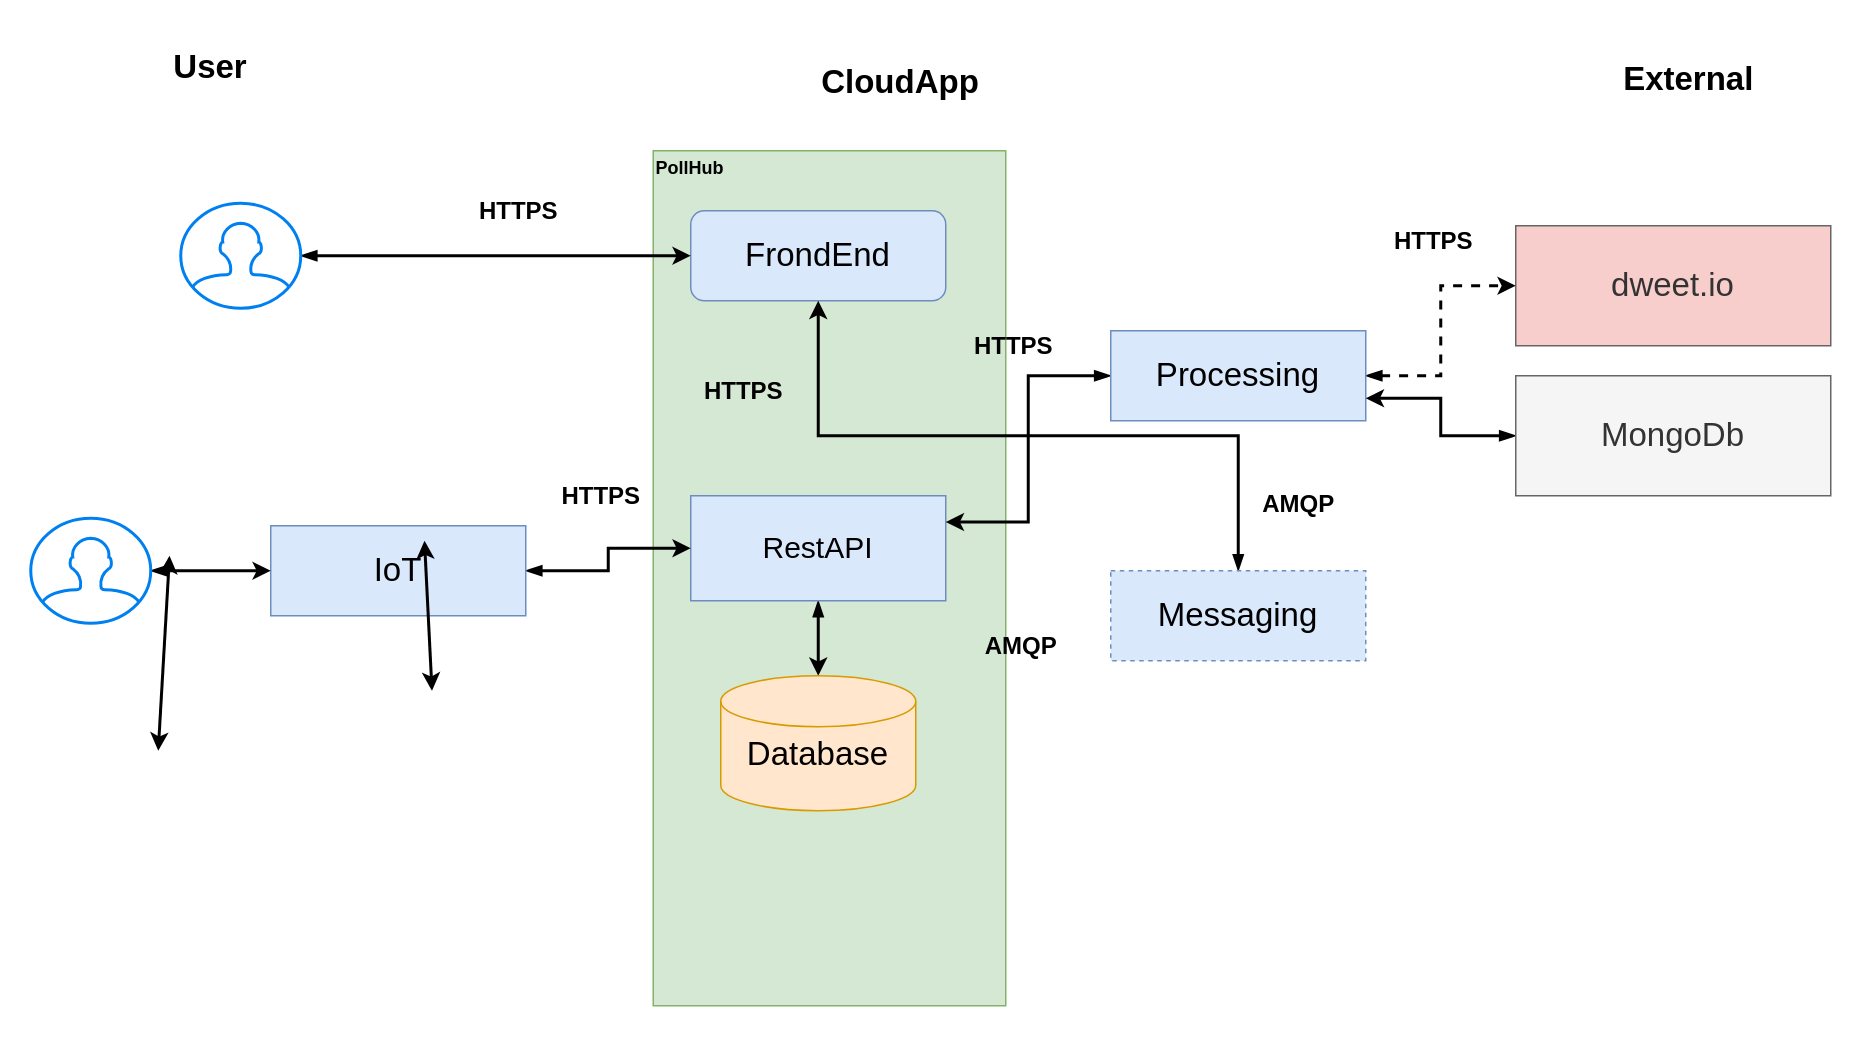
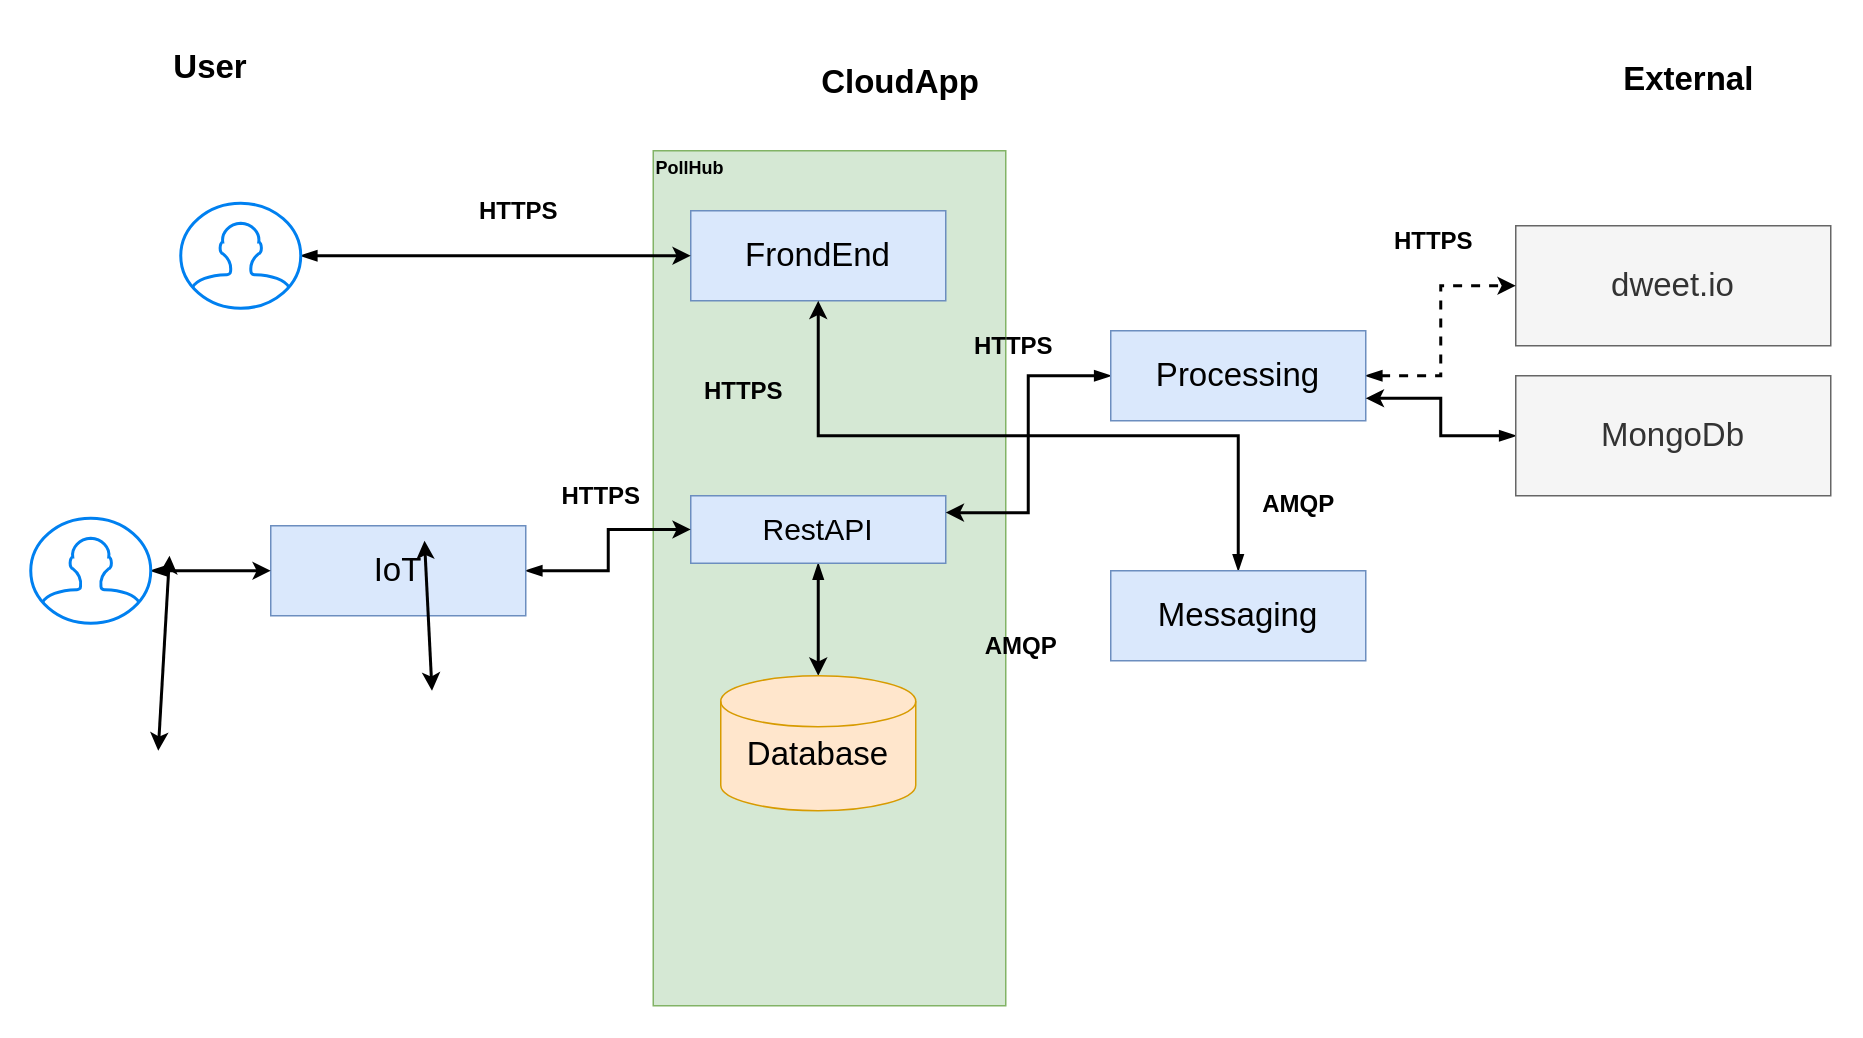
- <mxCell id="15" value="FrondEnd" style="whiteSpace=wrap;html=1;fontSize=22;fillColor=#dae8fc;strokeColor=#6c8ebf;rounded=1;" vertex="1" parent="1"><mxGeometry x="460" y="140" width="170" height="60" as="geometry" /></mxCell>
+ <mxCell id="15" value="FrondEnd" style="rounded=0;whiteSpace=wrap;html=1;fontSize=22;fillColor=#dae8fc;strokeColor=#6c8ebf;" vertex="1" parent="1"><mxGeometry x="460" y="140" width="170" height="60" as="geometry" /></mxCell>
- <mxCell id="9" value="dweet.io" style="whiteSpace=wrap;html=1;fillColor=#f8cecc;fontSize=22;strokeColor=#666666;fontColor=#333333;" parent="1" vertex="1"><mxGeometry x="1010" y="150" width="210" height="80" as="geometry" /></mxCell>
+ <mxCell id="9" value="dweet.io" style="whiteSpace=wrap;html=1;fillColor=#f5f5f5;fontSize=22;strokeColor=#666666;fontColor=#333333;" parent="1" vertex="1"><mxGeometry x="1010" y="150" width="210" height="80" as="geometry" /></mxCell>
- <mxCell id="5" value="&lt;span style=&quot;font-size: 20px&quot;&gt;RestAPI&lt;/span&gt;" style="rounded=0;whiteSpace=wrap;html=1;fontSize=22;fillColor=#dae8fc;strokeColor=#6c8ebf;" parent="1" vertex="1"><mxGeometry x="460" y="330" width="170" height="70" as="geometry" /></mxCell>
+ <mxCell id="5" value="&lt;span style=&quot;font-size: 20px&quot;&gt;RestAPI&lt;/span&gt;" style="rounded=0;whiteSpace=wrap;html=1;fontSize=22;fillColor=#dae8fc;strokeColor=#6c8ebf;" parent="1" vertex="1"><mxGeometry x="460" y="330" width="170" height="45" as="geometry" /></mxCell>
- <mxCell id="23" value="Messaging" style="rounded=0;whiteSpace=wrap;html=1;fontSize=22;fillColor=#dae8fc;strokeColor=#6c8ebf;dashed=1;" vertex="1" parent="1"><mxGeometry x="740" y="380" width="170" height="60" as="geometry" /></mxCell>
+ <mxCell id="23" value="Messaging" style="rounded=0;whiteSpace=wrap;html=1;fontSize=22;fillColor=#dae8fc;strokeColor=#6c8ebf;" vertex="1" parent="1"><mxGeometry x="740" y="380" width="170" height="60" as="geometry" /></mxCell>
